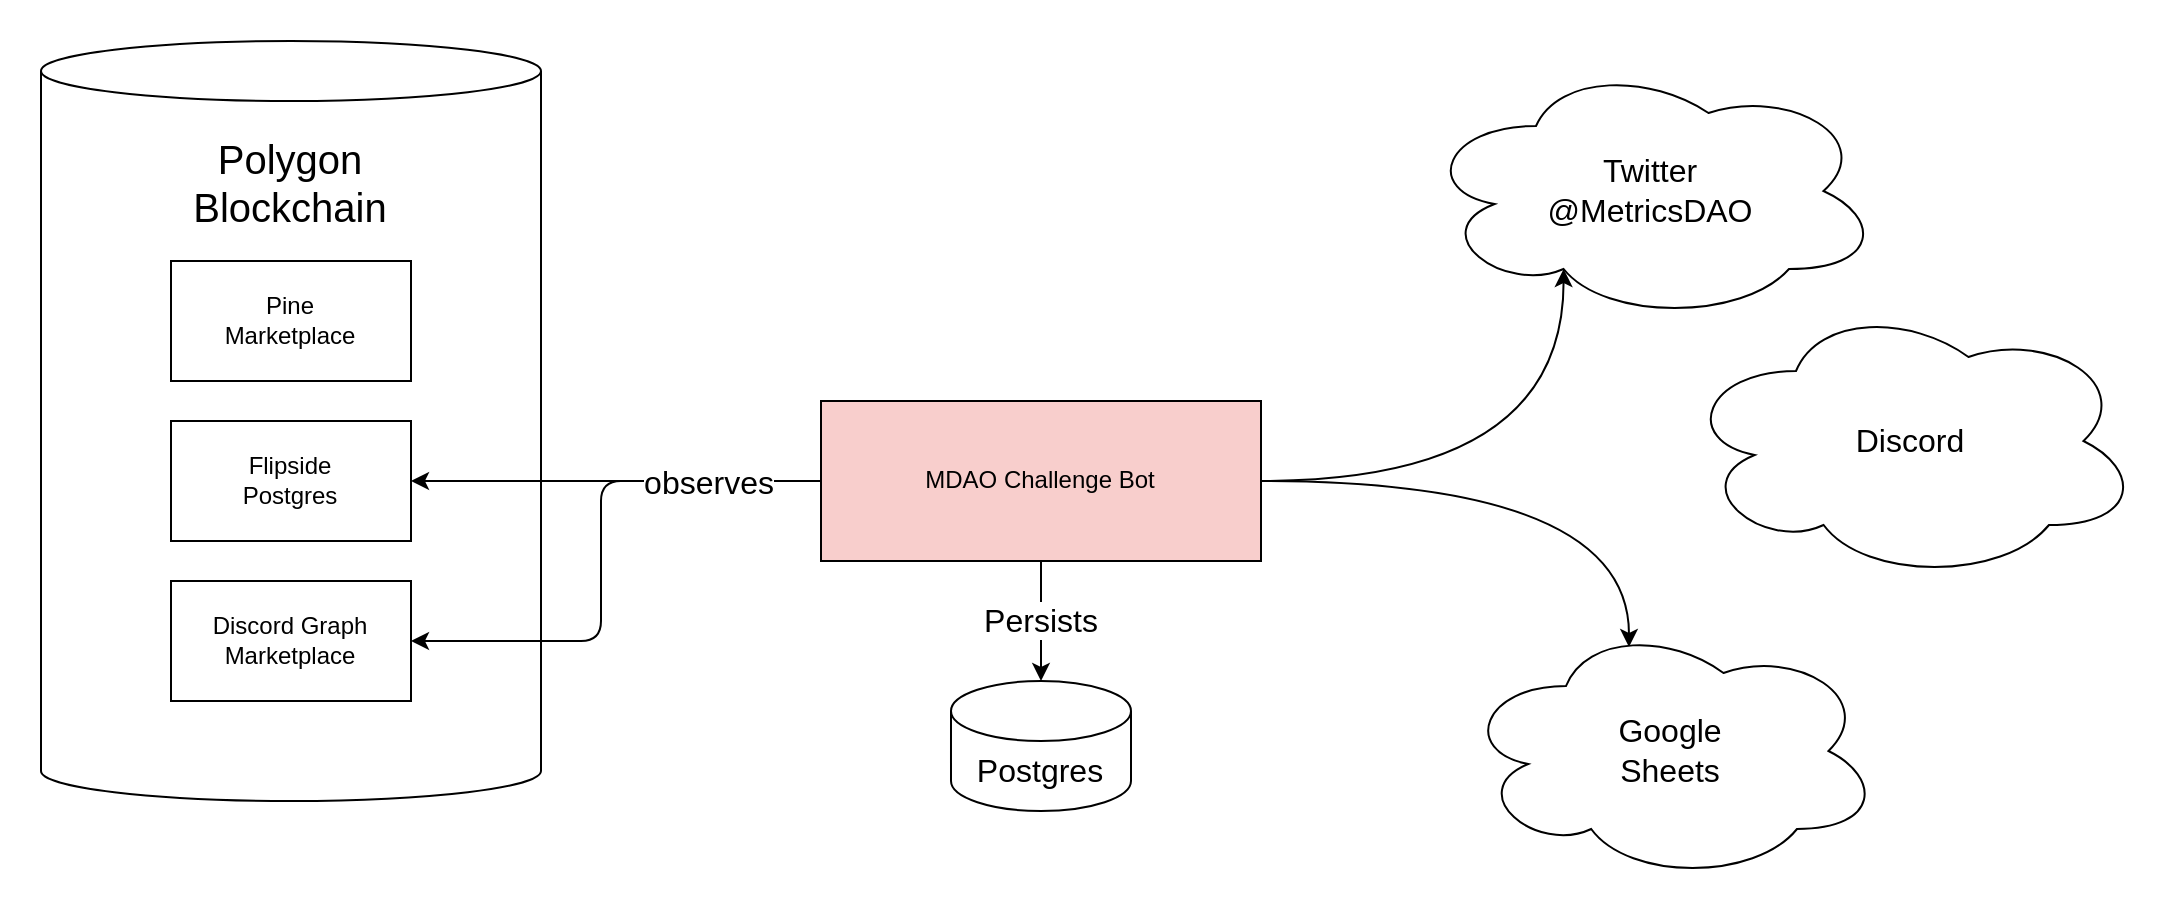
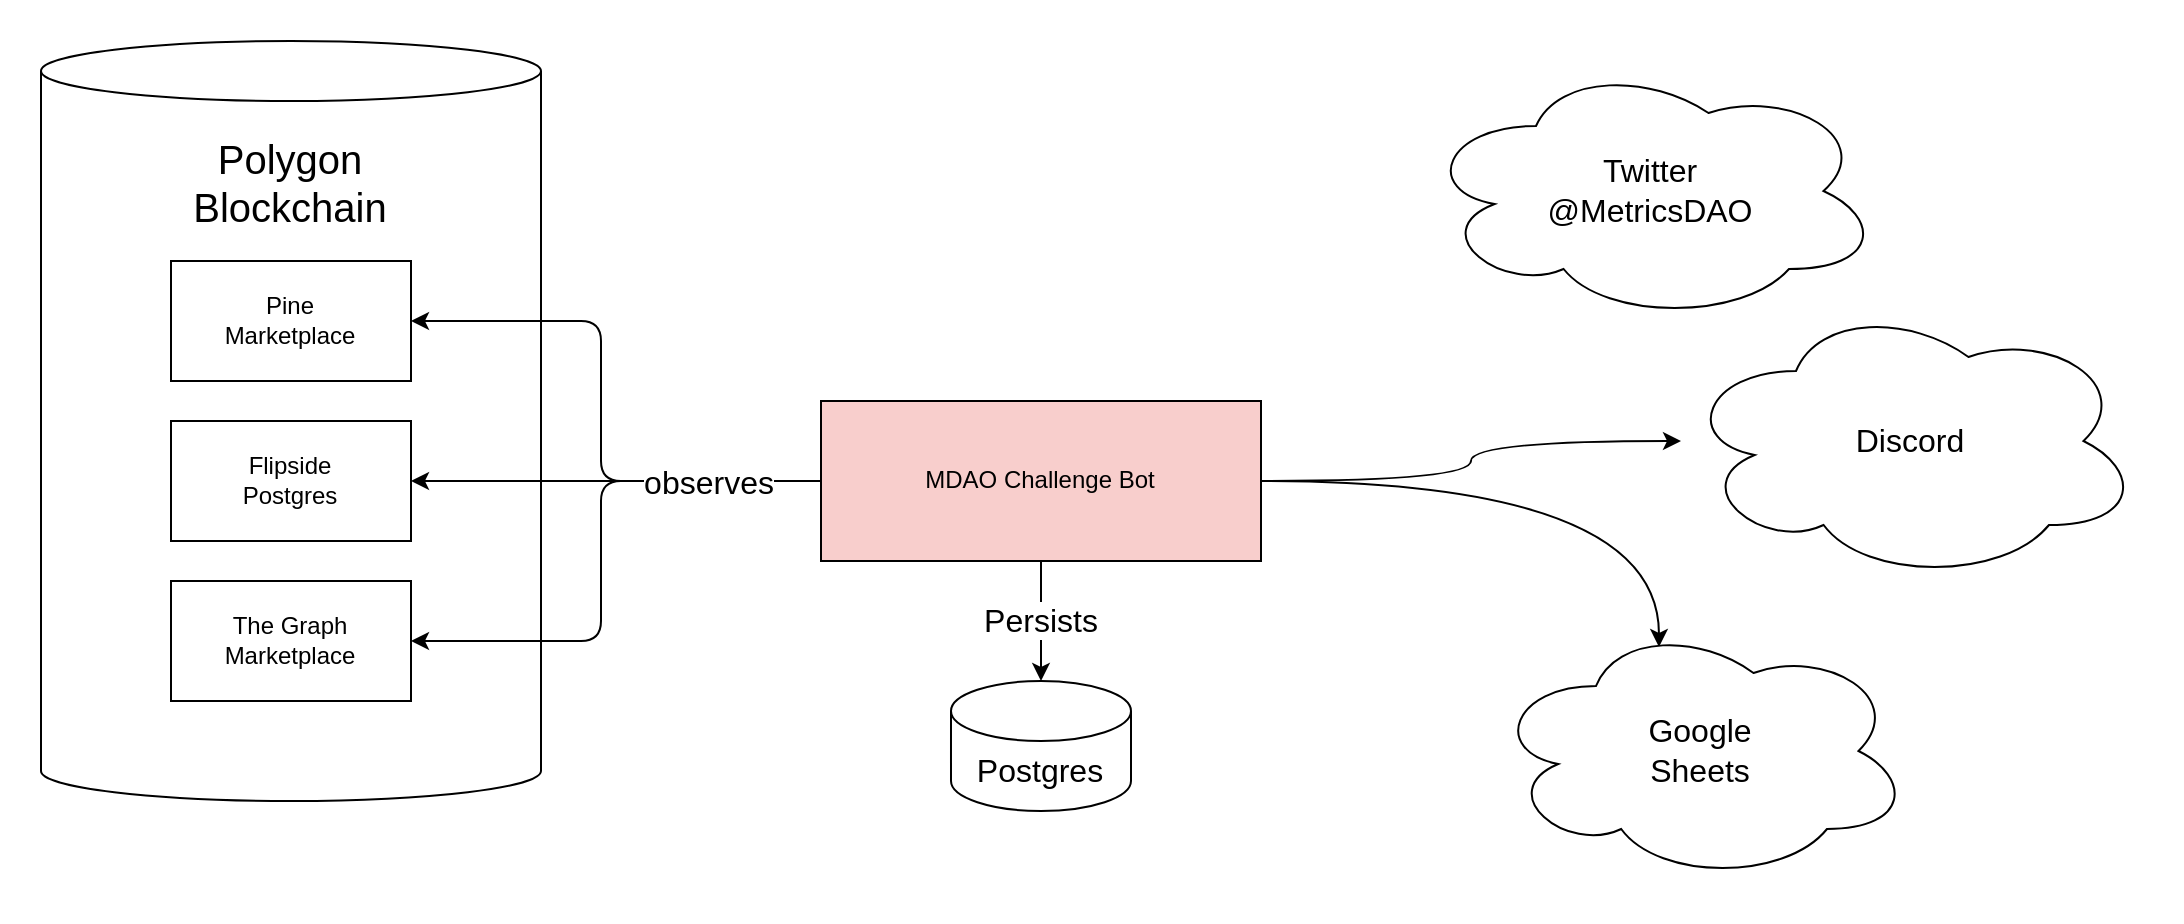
+ <mxCell id="10" style="edgeStyle=orthogonalEdgeStyle;html=1;entryX=1;entryY=0.5;entryDx=0;entryDy=0;" edge="1" parent="1" source="5" target="7"><mxGeometry relative="1" as="geometry"><Array as="points"><mxPoint x="300" y="240" /><mxPoint x="300" y="160" /></Array></mxGeometry></mxCell>
- <mxCell id="4" style="edgeStyle=orthogonalEdgeStyle;curved=1;html=1;entryX=0.31;entryY=0.8;entryDx=0;entryDy=0;entryPerimeter=0;fontSize=16;" edge="1" parent="1" source="5" target="15"><mxGeometry relative="1" as="geometry" /></mxCell>
+ <mxCell id="4" style="edgeStyle=orthogonalEdgeStyle;curved=1;html=1;fontSize=16;" edge="1" parent="1" source="5" target="16"><mxGeometry relative="1" as="geometry" /></mxCell>
- <mxCell id="9" value="Discord Graph&lt;br&gt;Marketplace" style="rounded=0;whiteSpace=wrap;html=1;" vertex="1" parent="1"><mxGeometry x="85" y="290" width="120" height="60" as="geometry" /></mxCell>
+ <mxCell id="9" value="The Graph&lt;br&gt;Marketplace" style="rounded=0;whiteSpace=wrap;html=1;" vertex="1" parent="1"><mxGeometry x="85" y="290" width="120" height="60" as="geometry" /></mxCell>
- <mxCell id="17" value="Google&lt;br&gt;Sheets" style="ellipse;shape=cloud;whiteSpace=wrap;html=1;fontSize=16;" vertex="1" parent="1"><mxGeometry x="730" y="310" width="210" height="130" as="geometry" /></mxCell>
+ <mxCell id="17" value="Google&lt;br&gt;Sheets" style="ellipse;shape=cloud;whiteSpace=wrap;html=1;fontSize=16;" vertex="1" parent="1"><mxGeometry x="745" y="310" width="210" height="130" as="geometry" /></mxCell>
